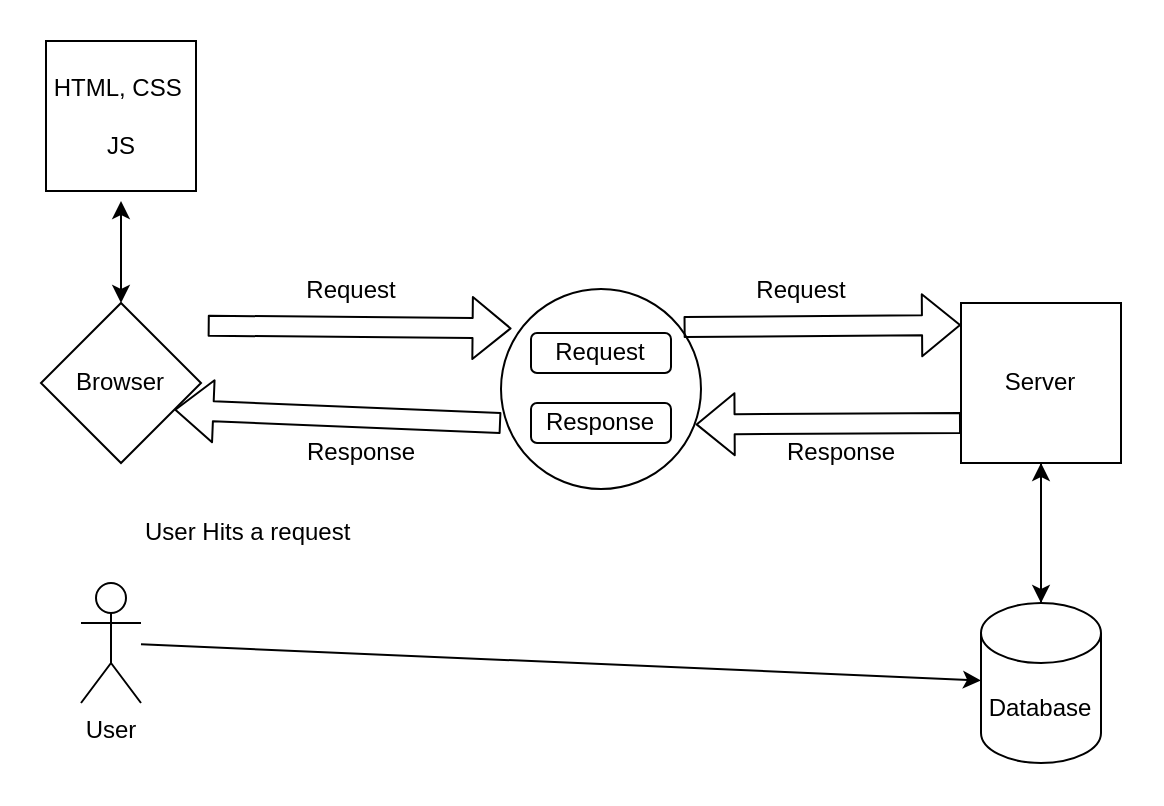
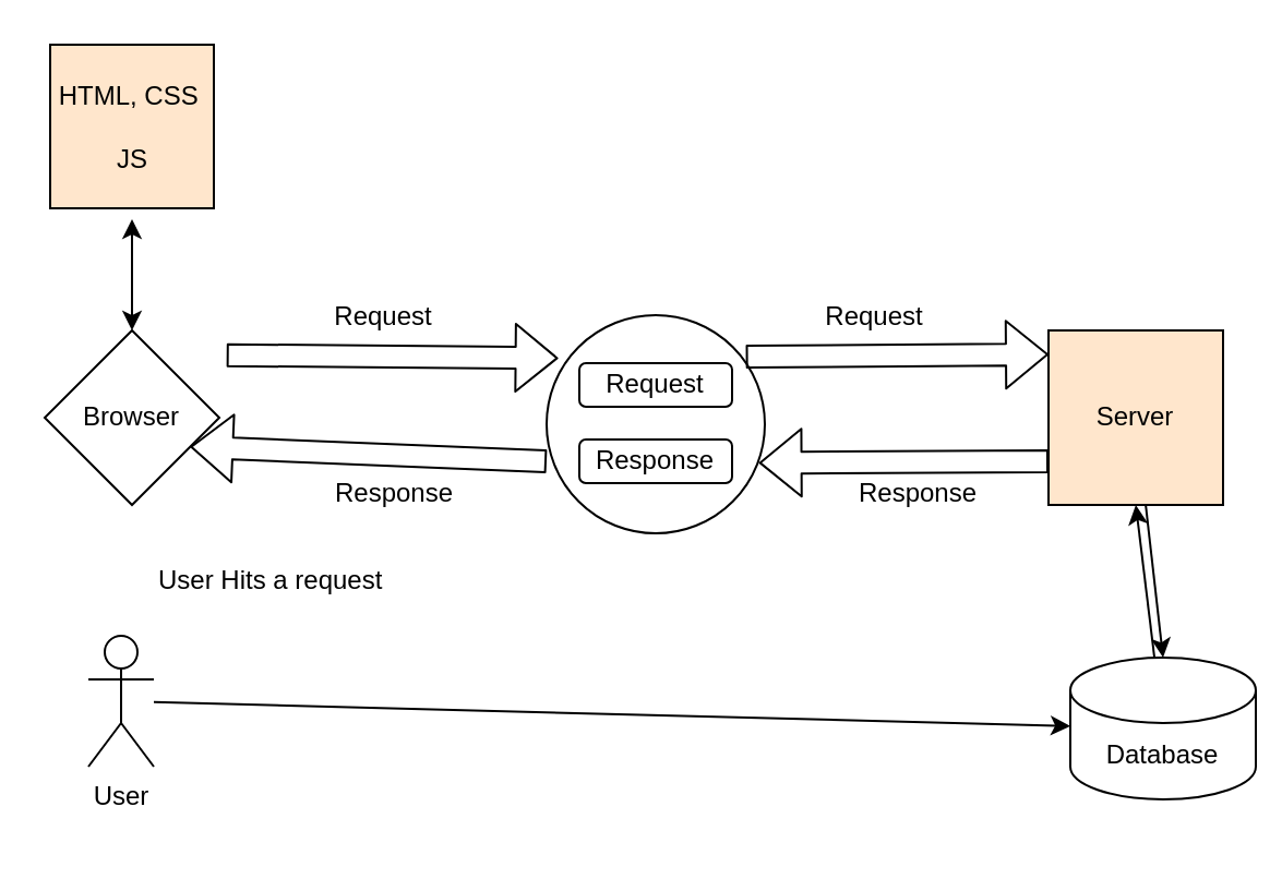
- <mxCell id="21" value="HTML, CSS&amp;nbsp;&lt;br&gt;&lt;br&gt;JS" style="whiteSpace=wrap;html=1;aspect=fixed;" vertex="1" parent="1"><mxGeometry x="22.5" y="20" width="75" height="75" as="geometry" /></mxCell>
+ <mxCell id="21" value="HTML, CSS&amp;nbsp;&lt;br&gt;&lt;br&gt;JS" style="whiteSpace=wrap;html=1;aspect=fixed;fillColor=#ffe6cc;" vertex="1" parent="1"><mxGeometry x="22.5" y="20" width="75" height="75" as="geometry" /></mxCell>
- <mxCell id="4" value="Server" style="whiteSpace=wrap;html=1;aspect=fixed;" vertex="1" parent="1"><mxGeometry x="480" y="151" width="80" height="80" as="geometry" /></mxCell>
+ <mxCell id="4" value="Server" style="whiteSpace=wrap;html=1;aspect=fixed;fillColor=#ffe6cc;" vertex="1" parent="1"><mxGeometry x="480" y="151" width="80" height="80" as="geometry" /></mxCell>
- <mxCell id="17" value="Database" style="shape=cylinder3;whiteSpace=wrap;html=1;boundedLbl=1;backgroundOutline=1;size=15;" vertex="1" parent="1"><mxGeometry x="490" y="301" width="60" height="80" as="geometry" /></mxCell>
+ <mxCell id="17" value="Database" style="shape=cylinder3;whiteSpace=wrap;html=1;boundedLbl=1;backgroundOutline=1;size=15;" vertex="1" parent="1"><mxGeometry x="490" y="301" width="85" height="65" as="geometry" /></mxCell>
